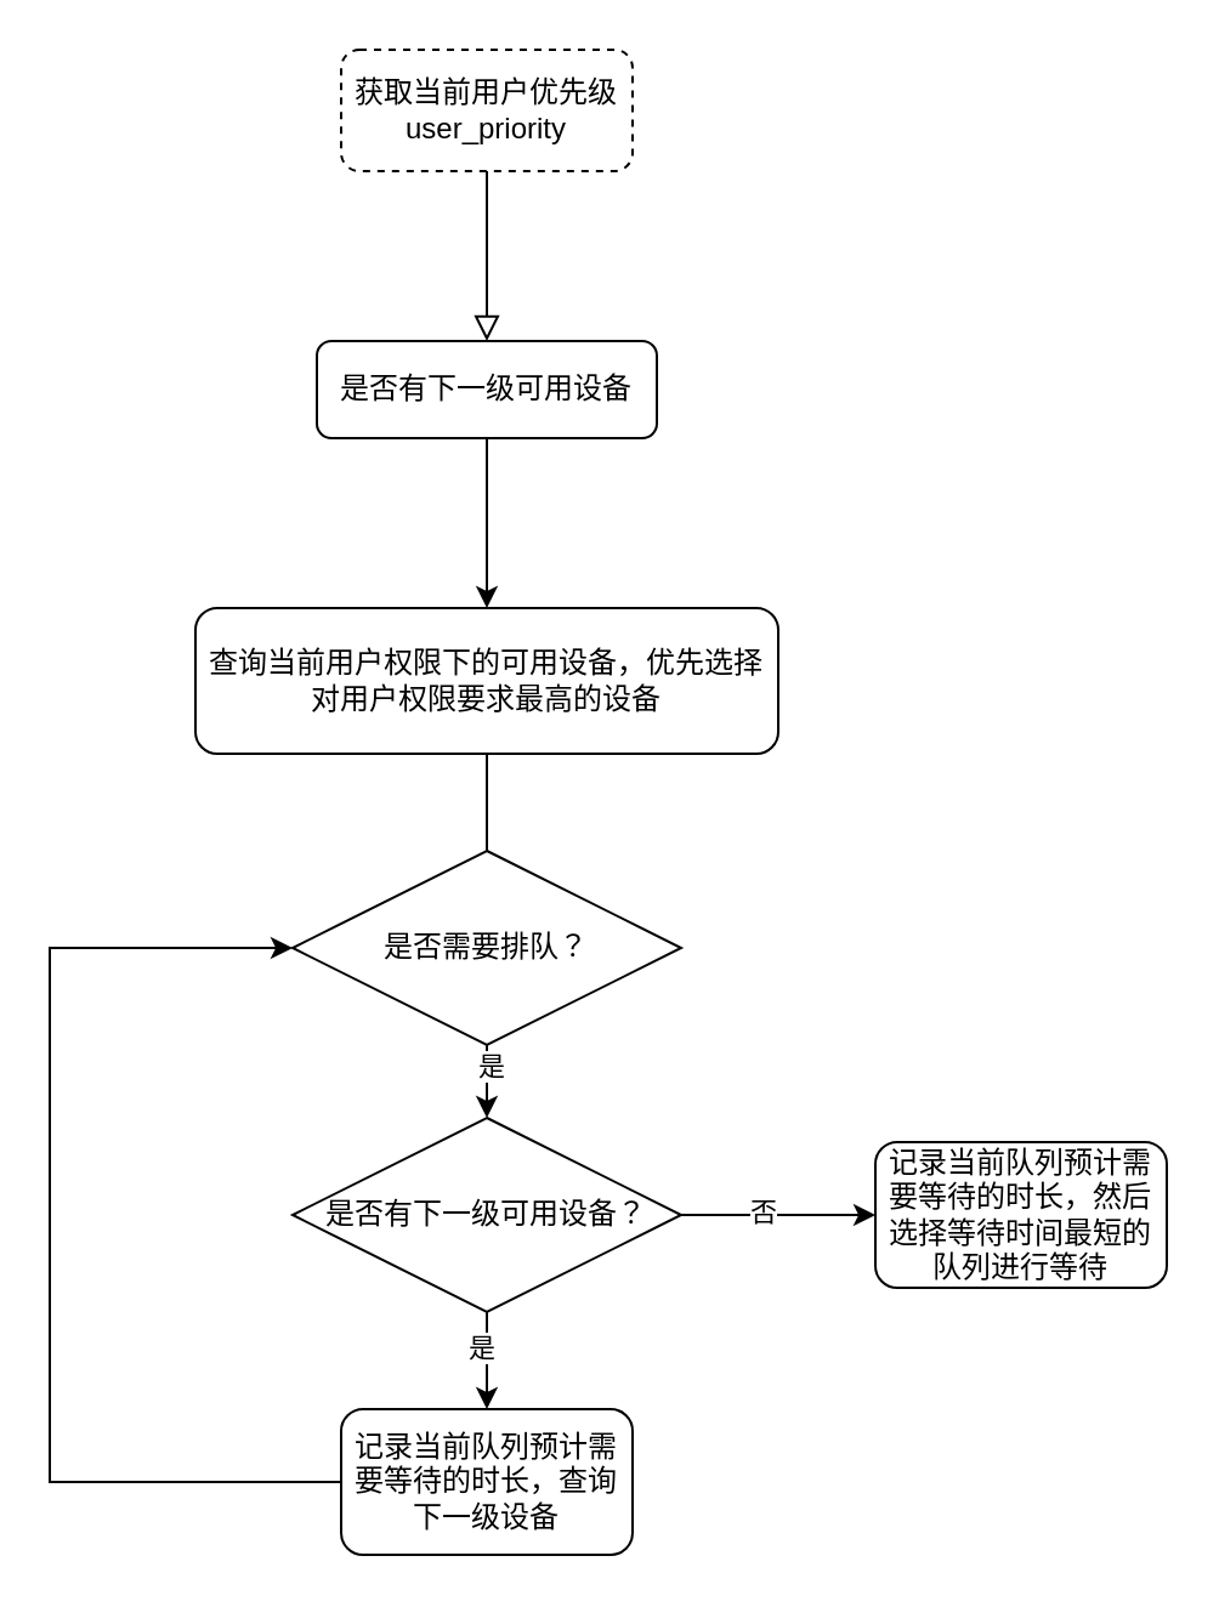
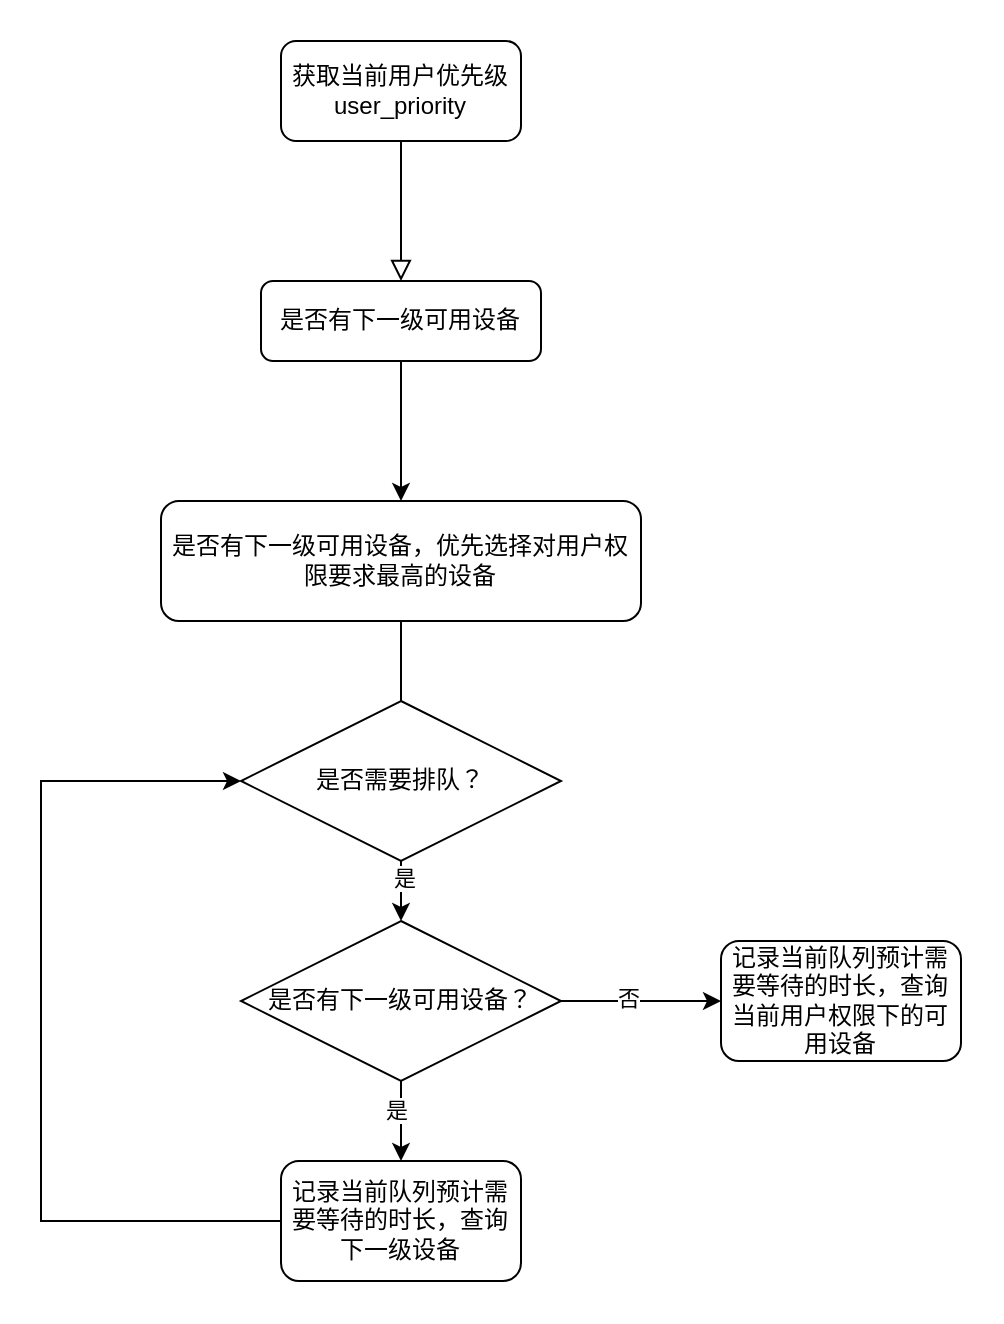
- <mxCell id="3" value="获取当前用户优先级user_priority" style="rounded=1;whiteSpace=wrap;html=1;fontSize=12;glass=0;strokeWidth=1;shadow=0;dashed=1;" parent="1" vertex="1"><mxGeometry x="140" y="20" width="120" height="50" as="geometry" /></mxCell>
+ <mxCell id="3" value="获取当前用户优先级user_priority" style="rounded=1;whiteSpace=wrap;html=1;fontSize=12;glass=0;strokeWidth=1;shadow=0;" parent="1" vertex="1"><mxGeometry x="140" y="20" width="120" height="50" as="geometry" /></mxCell>
- <mxCell id="7" value="查询当前用户权限下的可用设备，优先选择对用户权限要求最高的设备" style="rounded=1;whiteSpace=wrap;html=1;" vertex="1" parent="1"><mxGeometry x="80" y="250" width="240" height="60" as="geometry" /></mxCell>
+ <mxCell id="7" value="是否有下一级可用设备，优先选择对用户权限要求最高的设备" style="rounded=1;whiteSpace=wrap;html=1;" vertex="1" parent="1"><mxGeometry x="80" y="250" width="240" height="60" as="geometry" /></mxCell>
- <mxCell id="18" value="记录当前队列预计需要等待的时长，然后选择等待时间最短的队列进行等待" style="rounded=1;whiteSpace=wrap;html=1;" vertex="1" parent="1"><mxGeometry x="360" y="470" width="120" height="60" as="geometry" /></mxCell>
+ <mxCell id="18" value="记录当前队列预计需要等待的时长，查询当前用户权限下的可用设备" style="rounded=1;whiteSpace=wrap;html=1;" vertex="1" parent="1"><mxGeometry x="360" y="470" width="120" height="60" as="geometry" /></mxCell>
